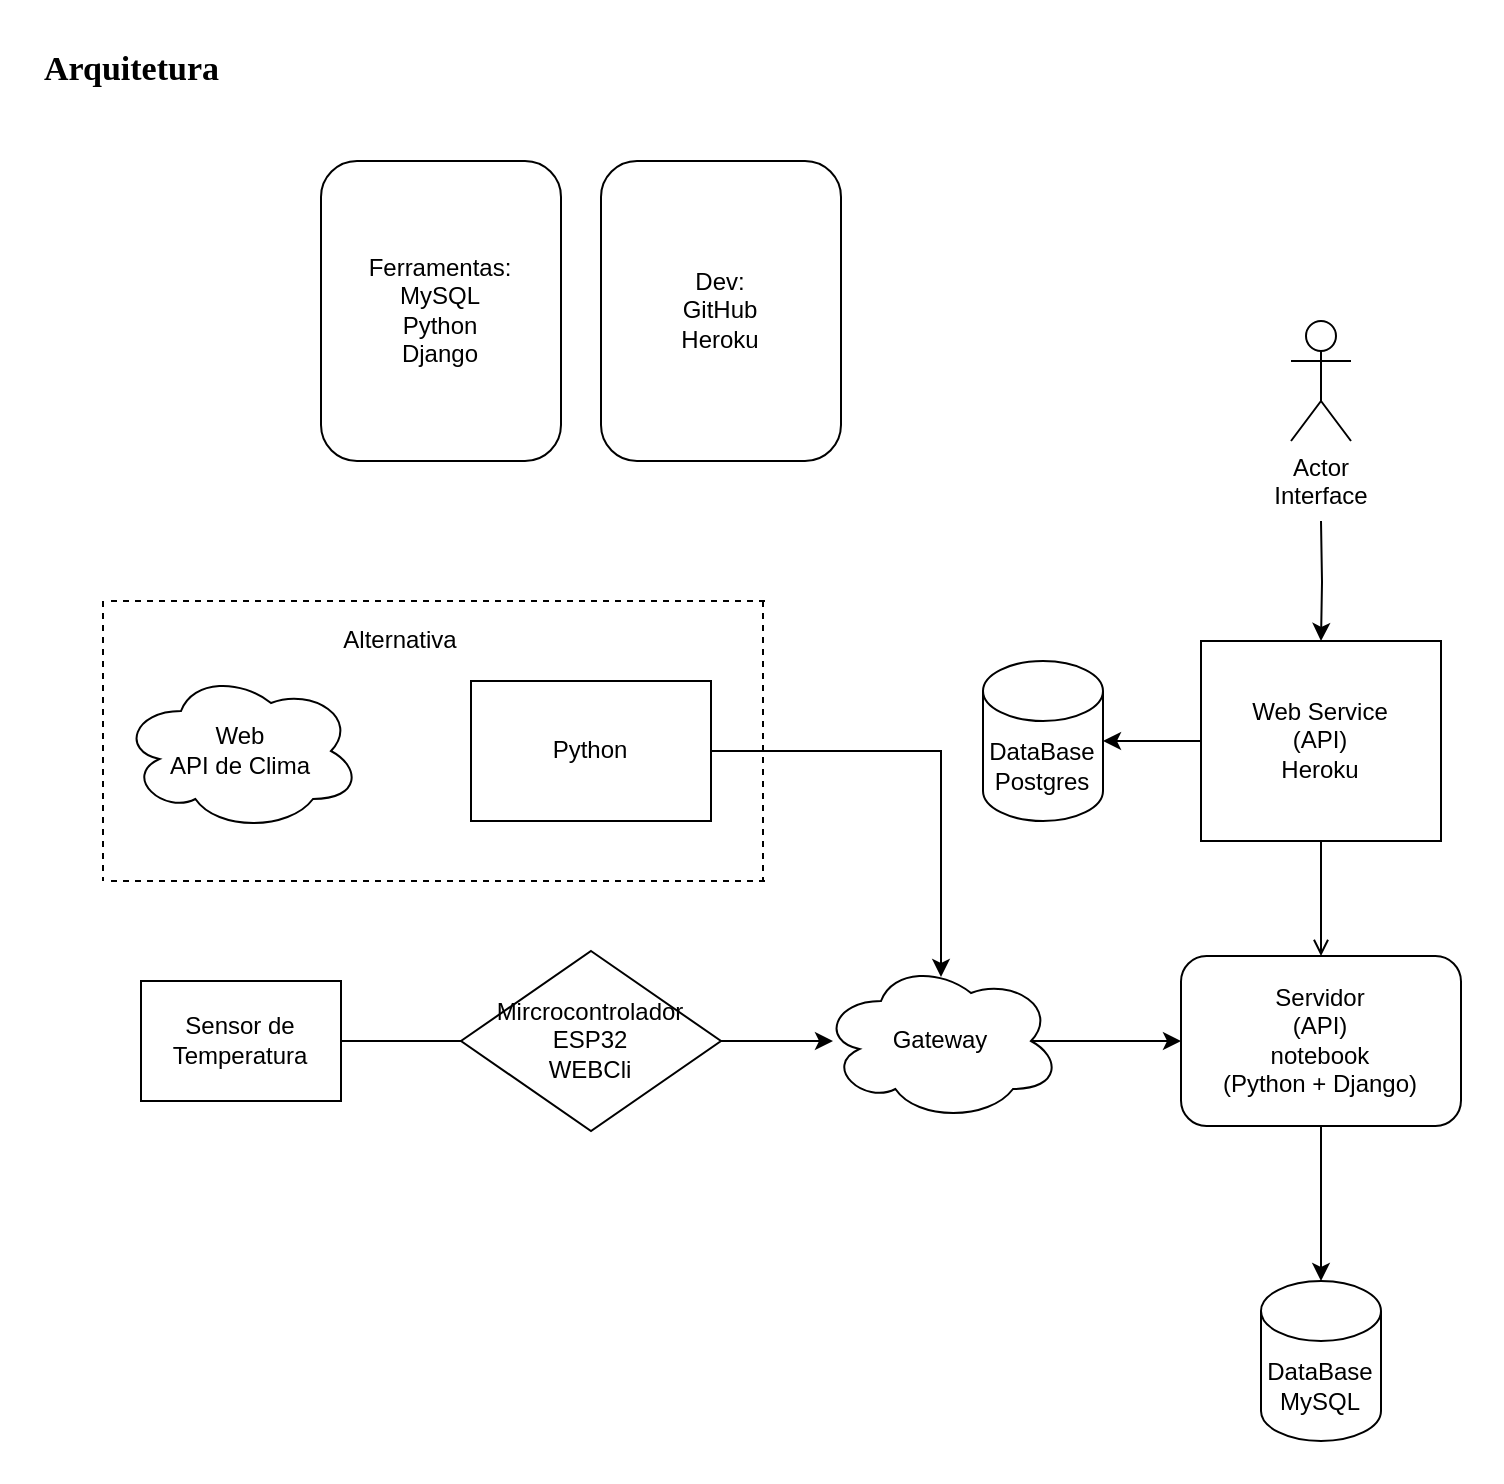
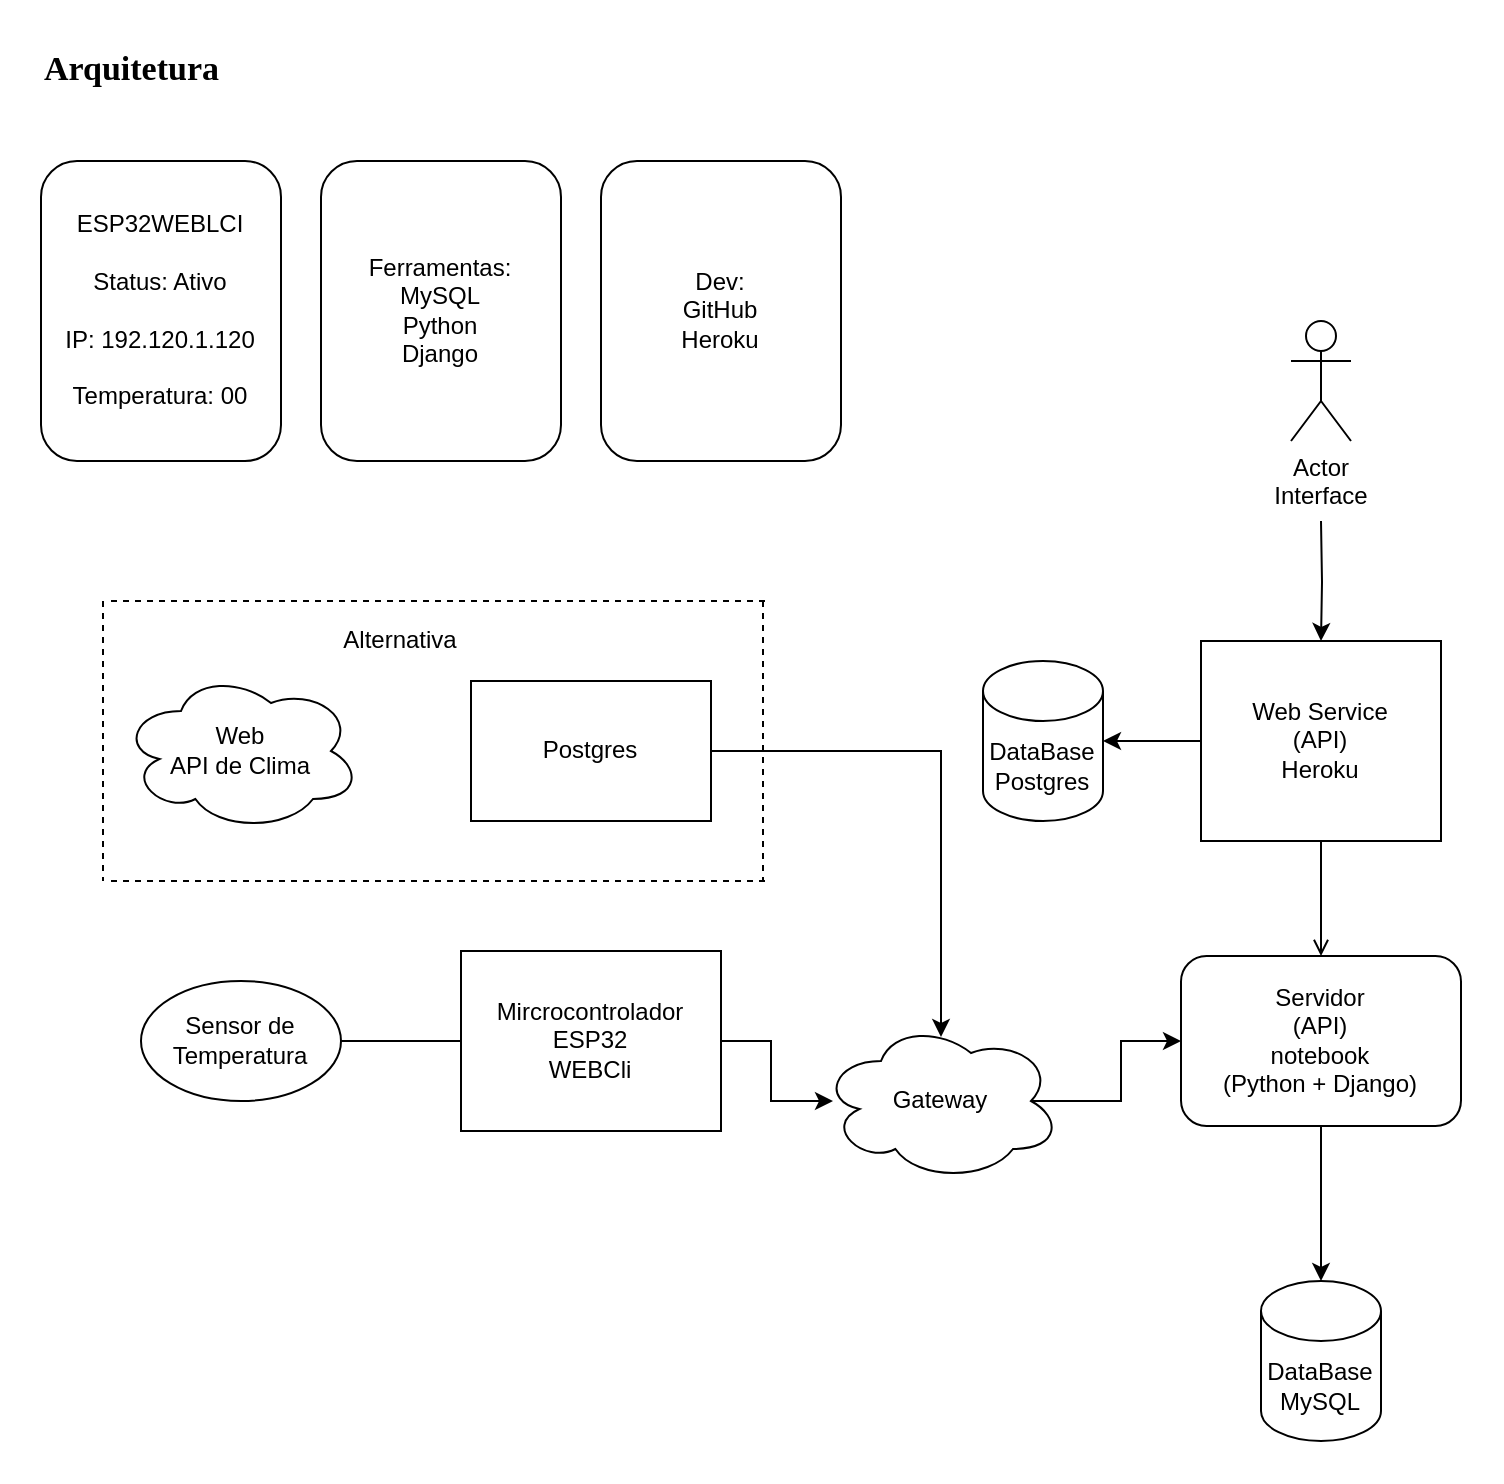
+ <mxCell id="2" value="ESP32WEBLCI&lt;br&gt;&lt;br&gt;Status: Ativo&lt;br&gt;&lt;br&gt;IP: 192.120.1.120&lt;br&gt;&lt;br&gt;Temperatura: 00" style="rounded=1;whiteSpace=wrap;html=1;" parent="1" vertex="1"><mxGeometry x="20" y="80" width="120" height="150" as="geometry" /></mxCell>
- <mxCell id="21" value="Python" style="rounded=0;whiteSpace=wrap;html=1;" parent="1" vertex="1"><mxGeometry x="235" y="340" width="120" height="70" as="geometry" /></mxCell>
+ <mxCell id="21" value="Postgres" style="rounded=0;whiteSpace=wrap;html=1;" parent="1" vertex="1"><mxGeometry x="235" y="340" width="120" height="70" as="geometry" /></mxCell>
- <mxCell id="6" value="Sensor de Temperatura" style="rounded=0;whiteSpace=wrap;html=1;" parent="1" vertex="1"><mxGeometry x="70" y="490" width="100" height="60" as="geometry" /></mxCell>
+ <mxCell id="6" value="Sensor de Temperatura" style="ellipse;whiteSpace=wrap;html=1;" parent="1" vertex="1"><mxGeometry x="70" y="490" width="100" height="60" as="geometry" /></mxCell>
- <mxCell id="8" value="Mircrocontrolador&lt;br&gt;ESP32&lt;br&gt;WEBCli" style="rhombus;whiteSpace=wrap;html=1;" parent="1" vertex="1"><mxGeometry x="230" y="475" width="130" height="90" as="geometry" /></mxCell>
+ <mxCell id="8" value="Mircrocontrolador&lt;br&gt;ESP32&lt;br&gt;WEBCli" style="rounded=0;whiteSpace=wrap;html=1;" parent="1" vertex="1"><mxGeometry x="230" y="475" width="130" height="90" as="geometry" /></mxCell>
- <mxCell id="10" value="Gateway" style="ellipse;shape=cloud;whiteSpace=wrap;html=1;" parent="1" vertex="1"><mxGeometry x="410" y="480" width="120" height="80" as="geometry" /></mxCell>
+ <mxCell id="10" value="Gateway" style="ellipse;shape=cloud;whiteSpace=wrap;html=1;" parent="1" vertex="1"><mxGeometry x="410" y="510" width="120" height="80" as="geometry" /></mxCell>
